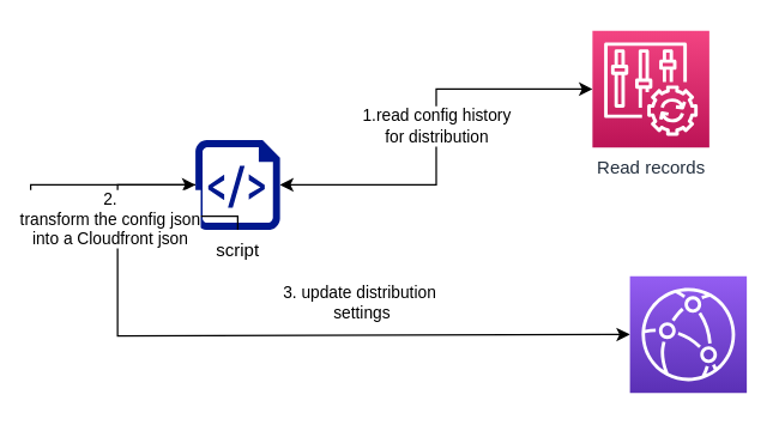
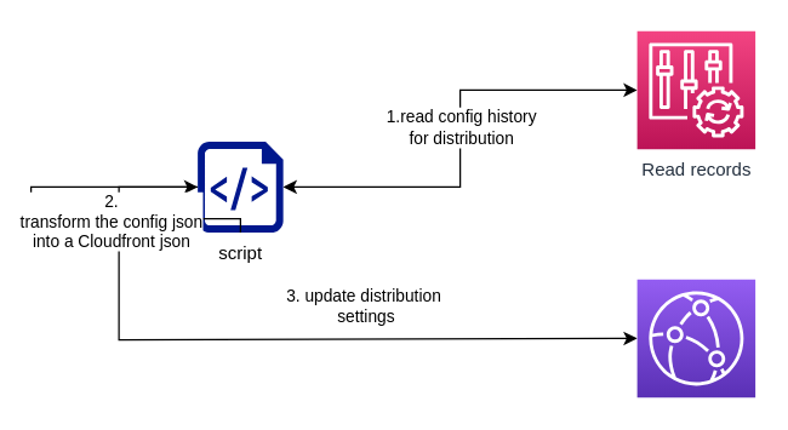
- <mxCell id="4" value="Read records" style="sketch=0;points=[[0,0,0],[0.25,0,0],[0.5,0,0],[0.75,0,0],[1,0,0],[0,1,0],[0.25,1,0],[0.5,1,0],[0.75,1,0],[1,1,0],[0,0.25,0],[0,0.5,0],[0,0.75,0],[1,0.25,0],[1,0.5,0],[1,0.75,0]];points=[[0,0,0],[0.25,0,0],[0.5,0,0],[0.75,0,0],[1,0,0],[0,1,0],[0.25,1,0],[0.5,1,0],[0.75,1,0],[1,1,0],[0,0.25,0],[0,0.5,0],[0,0.75,0],[1,0.25,0],[1,0.5,0],[1,0.75,0]];outlineConnect=0;fontColor=#232F3E;gradientColor=#F34482;gradientDirection=north;fillColor=#BC1356;strokeColor=#ffffff;dashed=0;verticalLabelPosition=bottom;verticalAlign=top;align=center;html=1;fontSize=12;fontStyle=0;aspect=fixed;shape=mxgraph.aws4.resourceIcon;resIcon=mxgraph.aws4.config;" vertex="1" parent="1"><mxGeometry x="395" y="20" width="78" height="78" as="geometry" /></mxCell>
+ <mxCell id="4" value="Read records" style="sketch=0;points=[[0,0,0],[0.25,0,0],[0.5,0,0],[0.75,0,0],[1,0,0],[0,1,0],[0.25,1,0],[0.5,1,0],[0.75,1,0],[1,1,0],[0,0.25,0],[0,0.5,0],[0,0.75,0],[1,0.25,0],[1,0.5,0],[1,0.75,0]];points=[[0,0,0],[0.25,0,0],[0.5,0,0],[0.75,0,0],[1,0,0],[0,1,0],[0.25,1,0],[0.5,1,0],[0.75,1,0],[1,1,0],[0,0.25,0],[0,0.5,0],[0,0.75,0],[1,0.25,0],[1,0.5,0],[1,0.75,0]];outlineConnect=0;fontColor=#232F3E;gradientColor=#F34482;gradientDirection=north;fillColor=#BC1356;strokeColor=#ffffff;dashed=0;verticalLabelPosition=bottom;verticalAlign=top;align=center;html=1;fontSize=12;fontStyle=0;aspect=fixed;shape=mxgraph.aws4.resourceIcon;resIcon=mxgraph.aws4.config;" vertex="1" parent="1"><mxGeometry x="420" y="20" width="78" height="78" as="geometry" /></mxCell>
